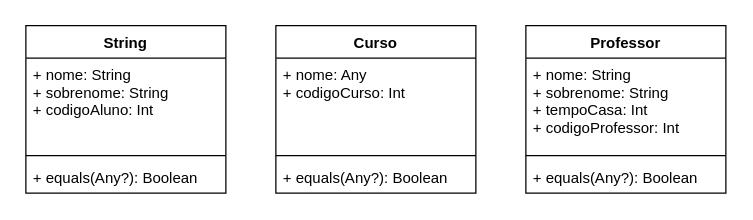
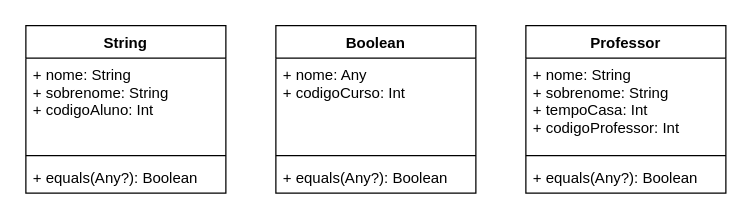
- <mxCell id="6" value="Curso" style="swimlane;fontStyle=1;align=center;verticalAlign=top;childLayout=stackLayout;horizontal=1;startSize=26;horizontalStack=0;resizeParent=1;resizeParentMax=0;resizeLast=0;collapsible=1;marginBottom=0;" vertex="1" parent="1"><mxGeometry x="220" y="20" width="160" height="134" as="geometry" /></mxCell>
+ <mxCell id="6" value="Boolean" style="swimlane;fontStyle=1;align=center;verticalAlign=top;childLayout=stackLayout;horizontal=1;startSize=26;horizontalStack=0;resizeParent=1;resizeParentMax=0;resizeLast=0;collapsible=1;marginBottom=0;" vertex="1" parent="1"><mxGeometry x="220" y="20" width="160" height="134" as="geometry" /></mxCell>
